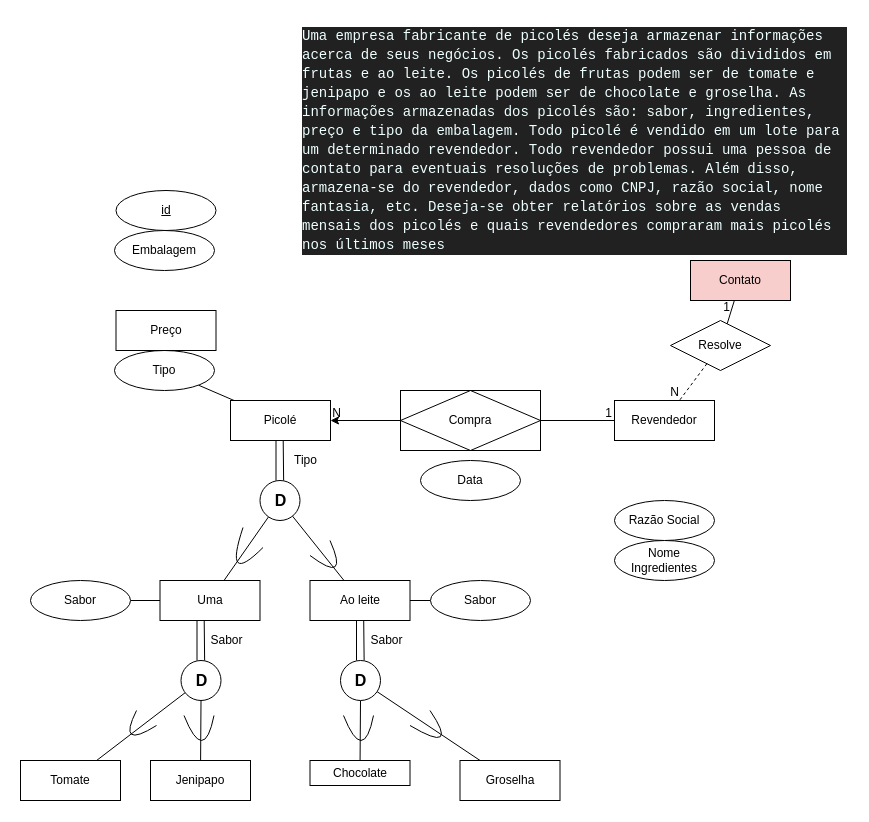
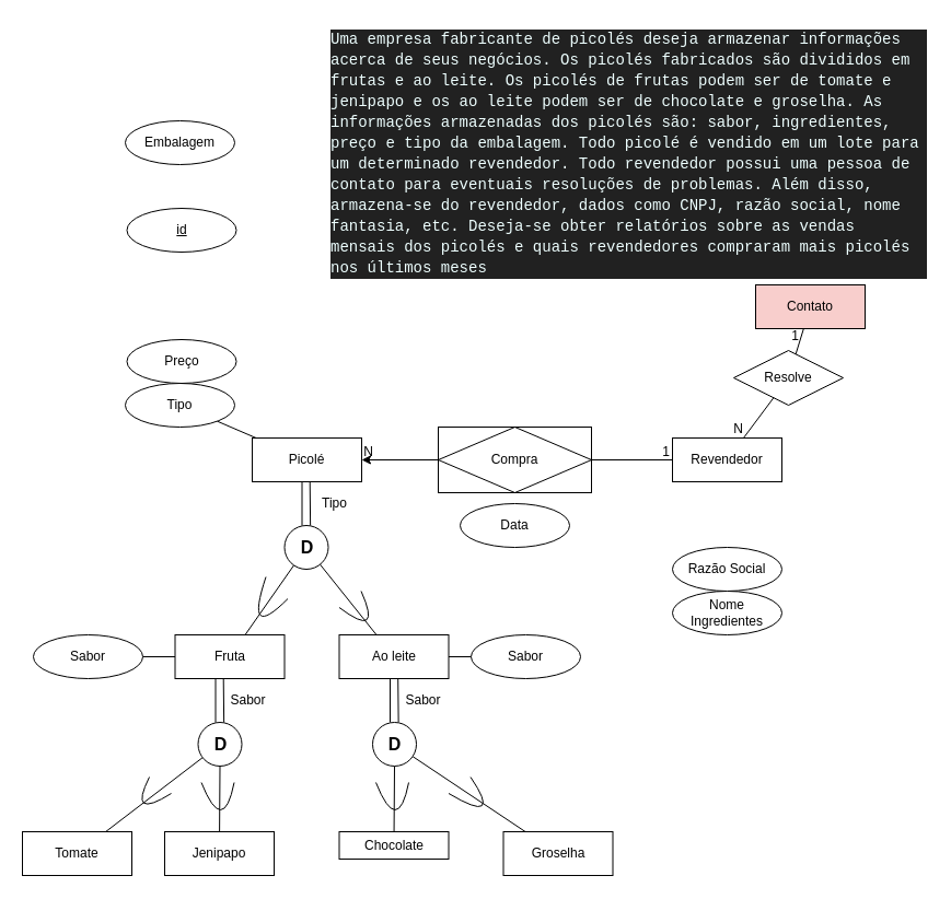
- <mxCell id="45" value="Embalagem" style="ellipse;whiteSpace=wrap;html=1;align=center;" vertex="1" parent="1"><mxGeometry x="114" y="230" width="100" height="40" as="geometry" /></mxCell>
+ <mxCell id="45" value="Embalagem" style="ellipse;whiteSpace=wrap;html=1;align=center;" vertex="1" parent="1"><mxGeometry x="114" y="110" width="100" height="40" as="geometry" /></mxCell>
- <mxCell id="44" value="Preço" style="whiteSpace=wrap;html=1;align=center;rounded=0;" vertex="1" parent="1"><mxGeometry x="115.5" y="310" width="100" height="40" as="geometry" /></mxCell>
+ <mxCell id="44" value="Preço" style="ellipse;whiteSpace=wrap;html=1;align=center;" vertex="1" parent="1"><mxGeometry x="115.5" y="310" width="100" height="40" as="geometry" /></mxCell>
- <mxCell id="57" value="" style="endArrow=none;html=1;rounded=0;dashed=1;" edge="1" parent="1" source="56" target="18"><mxGeometry relative="1" as="geometry"><mxPoint x="540" y="320" as="sourcePoint" /><mxPoint x="700" y="320" as="targetPoint" /></mxGeometry></mxCell>
+ <mxCell id="57" value="" style="endArrow=none;html=1;rounded=0;" edge="1" parent="1" source="56" target="18"><mxGeometry relative="1" as="geometry"><mxPoint x="540" y="320" as="sourcePoint" /><mxPoint x="700" y="320" as="targetPoint" /></mxGeometry></mxCell>
- <mxCell id="11" value="Uma" style="whiteSpace=wrap;html=1;align=center;" vertex="1" parent="1"><mxGeometry x="159.5" y="580" width="100" height="40" as="geometry" /></mxCell>
+ <mxCell id="11" value="Fruta" style="whiteSpace=wrap;html=1;align=center;" vertex="1" parent="1"><mxGeometry x="159.5" y="580" width="100" height="40" as="geometry" /></mxCell>
